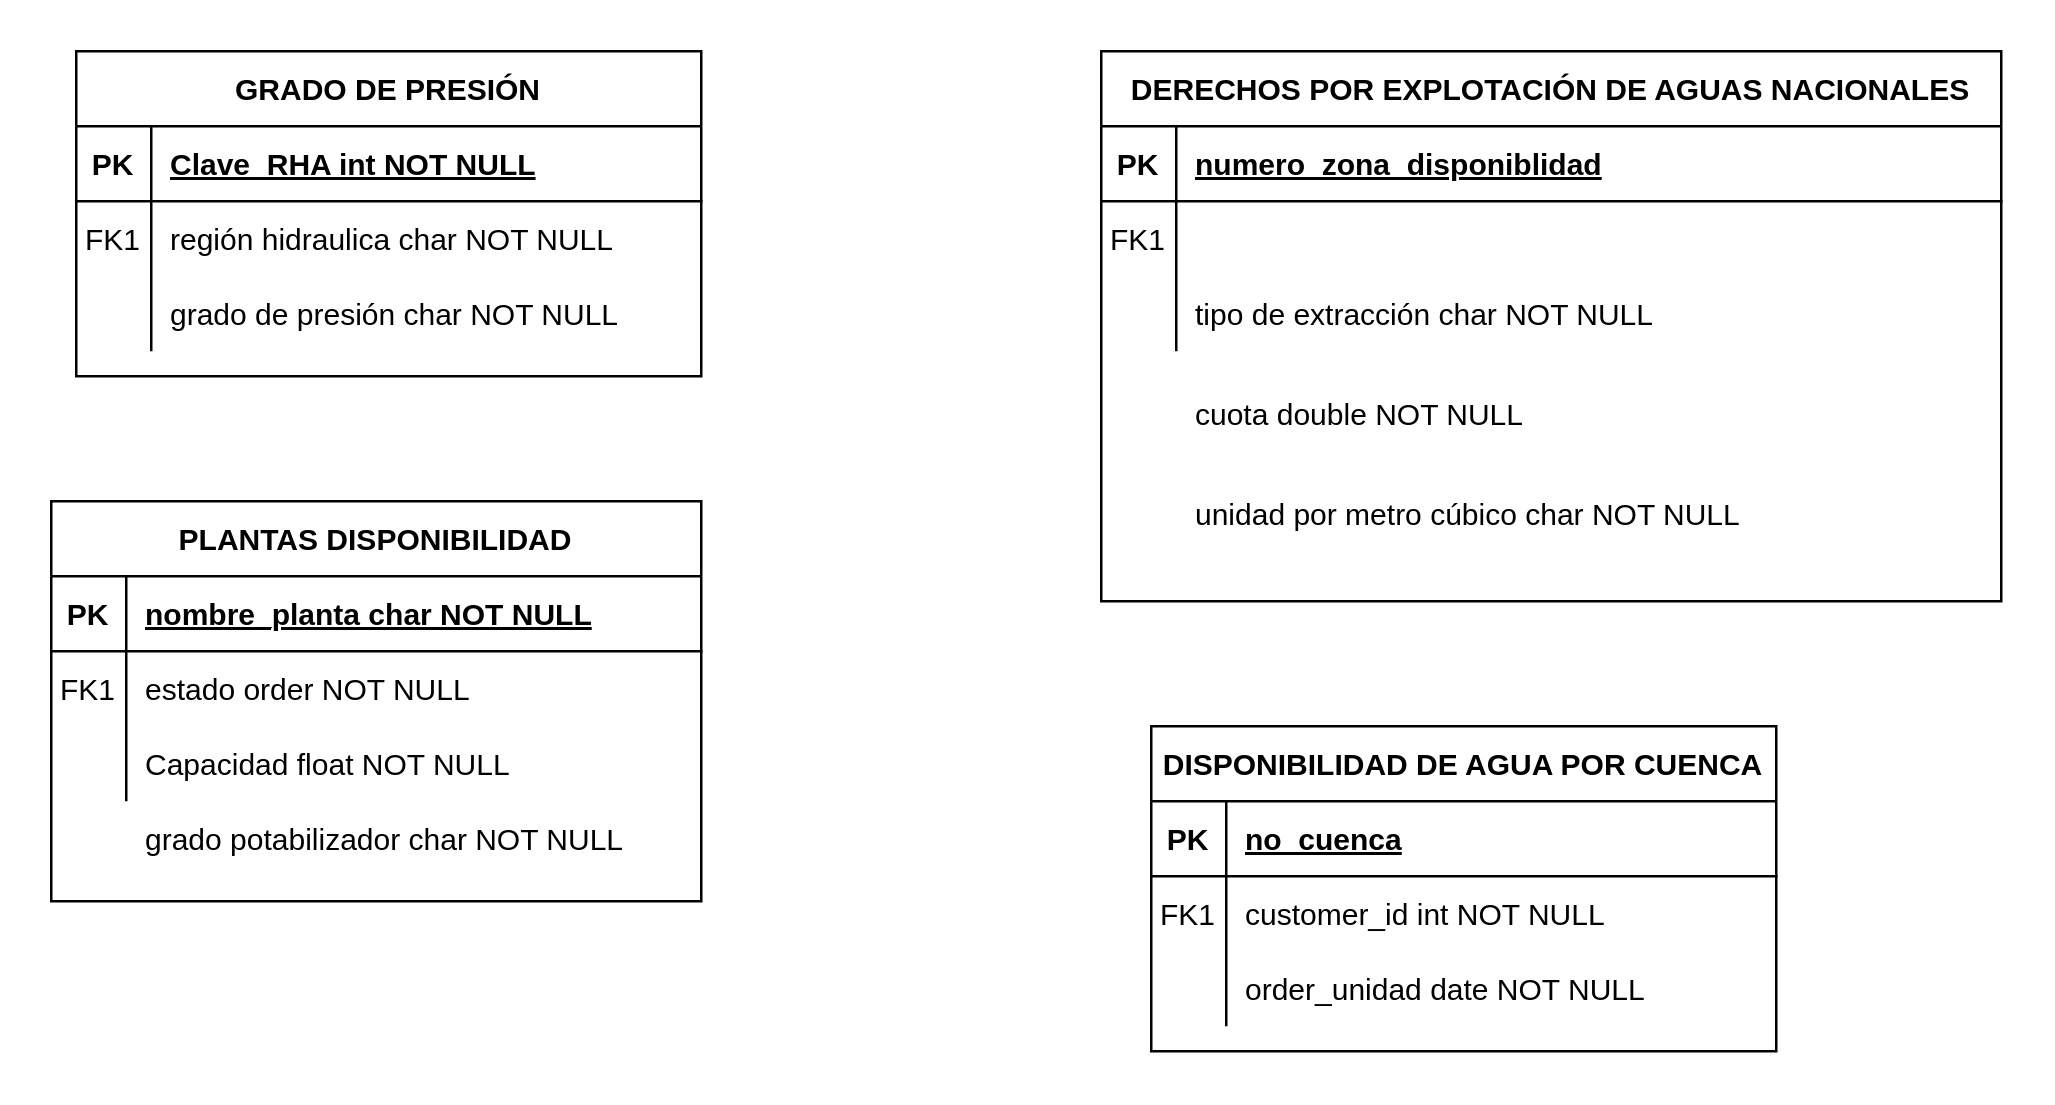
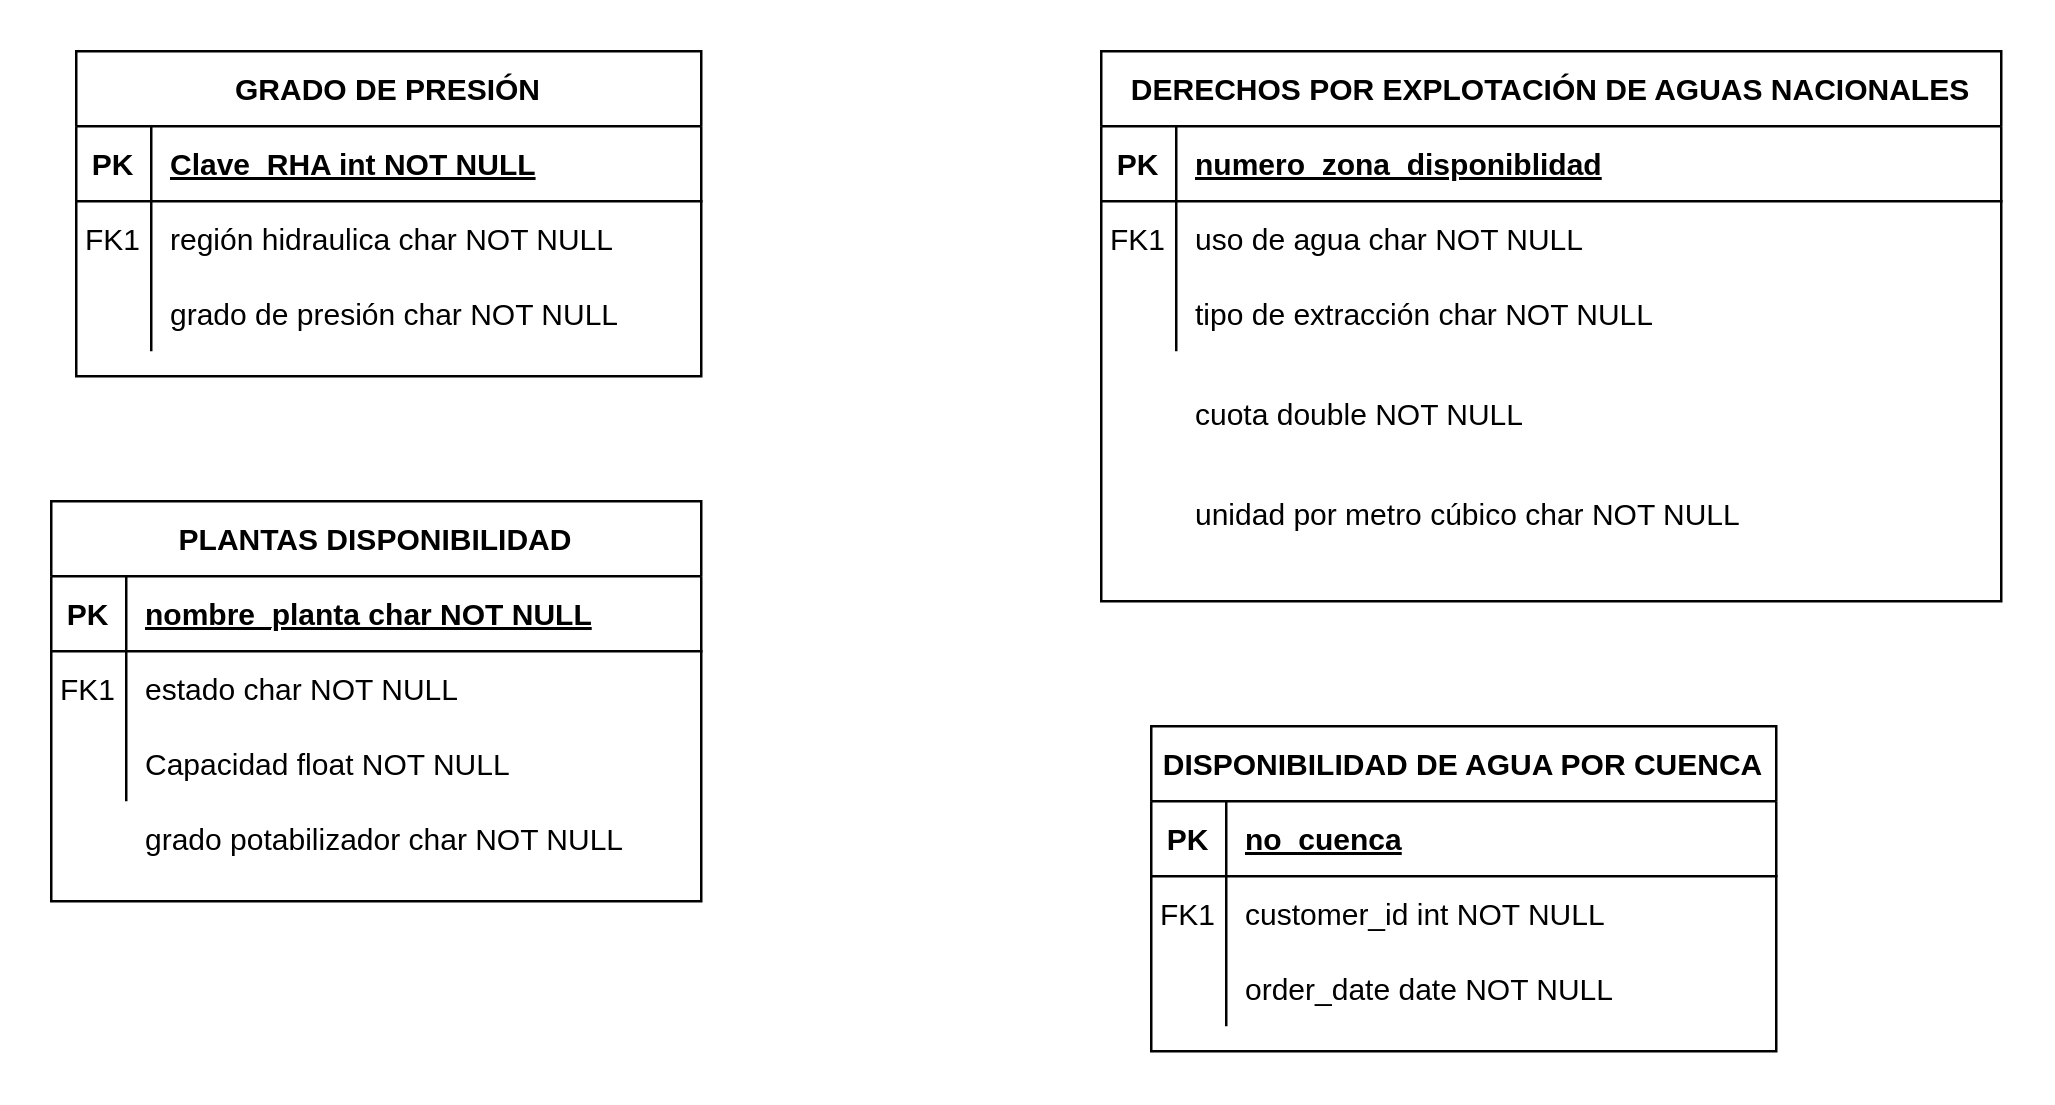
+ <mxCell id="38" value="uso de agua char NOT NULL" style="shape=partialRectangle;overflow=hidden;connectable=0;fillColor=none;top=0;left=0;bottom=0;right=0;align=left;spacingLeft=6;" parent="36" vertex="1"><mxGeometry x="30" width="330" height="30" as="geometry" /></mxCell>
- <mxCell id="18" value="estado order NOT NULL" style="shape=partialRectangle;overflow=hidden;connectable=0;fillColor=none;top=0;left=0;bottom=0;right=0;align=left;spacingLeft=6;" parent="16" vertex="1"><mxGeometry x="30" width="230" height="30" as="geometry" /></mxCell>
+ <mxCell id="18" value="estado char NOT NULL" style="shape=partialRectangle;overflow=hidden;connectable=0;fillColor=none;top=0;left=0;bottom=0;right=0;align=left;spacingLeft=6;" parent="16" vertex="1"><mxGeometry x="30" width="230" height="30" as="geometry" /></mxCell>
- <mxCell id="31" value="order_unidad date NOT NULL" style="shape=partialRectangle;overflow=hidden;connectable=0;fillColor=none;top=0;left=0;bottom=0;right=0;align=left;spacingLeft=6;" parent="29" vertex="1"><mxGeometry x="30" width="220" height="30" as="geometry" /></mxCell>
+ <mxCell id="31" value="order_date date NOT NULL" style="shape=partialRectangle;overflow=hidden;connectable=0;fillColor=none;top=0;left=0;bottom=0;right=0;align=left;spacingLeft=6;" parent="29" vertex="1"><mxGeometry x="30" width="220" height="30" as="geometry" /></mxCell>
